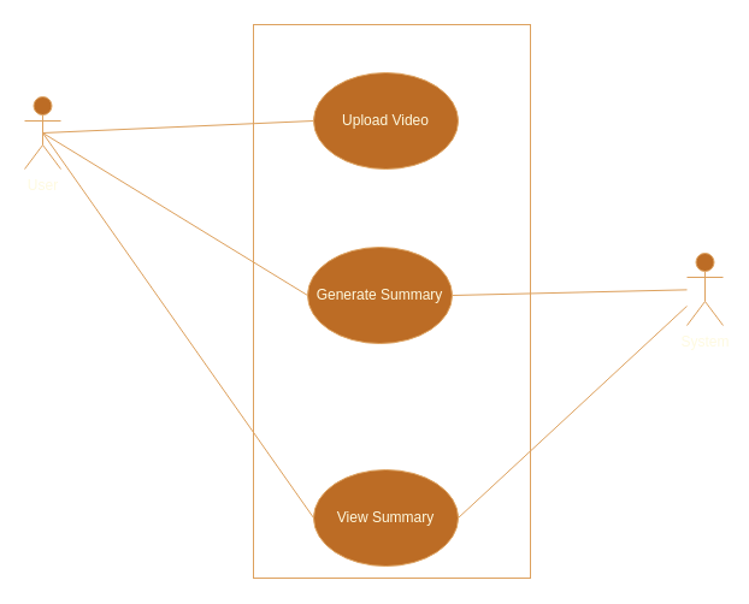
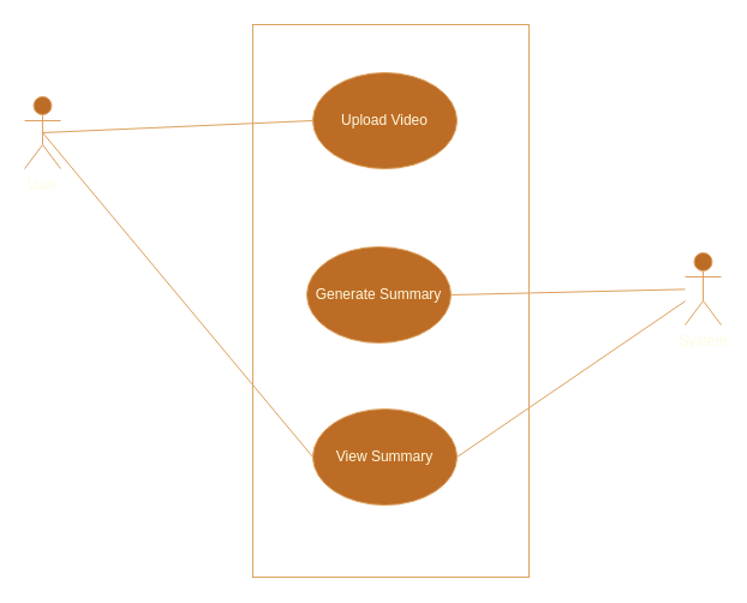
- <mxCell id="8" value="" style="endArrow=none;html=1;rounded=0;entryX=0;entryY=0.5;entryDx=0;entryDy=0;exitX=0.5;exitY=0.5;exitDx=0;exitDy=0;exitPerimeter=0;labelBackgroundColor=none;strokeColor=#DDA15E;fontColor=default;" edge="1" parent="1" source="3" target="5"><mxGeometry width="50" height="50" relative="1" as="geometry"><mxPoint x="60" y="120" as="sourcePoint" /><mxPoint x="100" y="200" as="targetPoint" /></mxGeometry></mxCell>
- <mxCell id="6" value="View Summary" style="ellipse;whiteSpace=wrap;html=1;rounded=0;labelBackgroundColor=none;fillColor=#BC6C25;strokeColor=#DDA15E;fontColor=#FEFAE0;" vertex="1" parent="1"><mxGeometry x="260" y="390" width="120" height="80" as="geometry" /></mxCell>
+ <mxCell id="6" value="View Summary" style="ellipse;whiteSpace=wrap;html=1;rounded=0;labelBackgroundColor=none;fillColor=#BC6C25;strokeColor=#DDA15E;fontColor=#FEFAE0;" vertex="1" parent="1"><mxGeometry x="260" y="340" width="120" height="80" as="geometry" /></mxCell>
